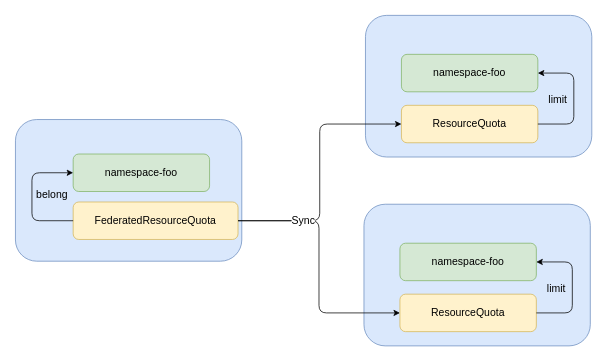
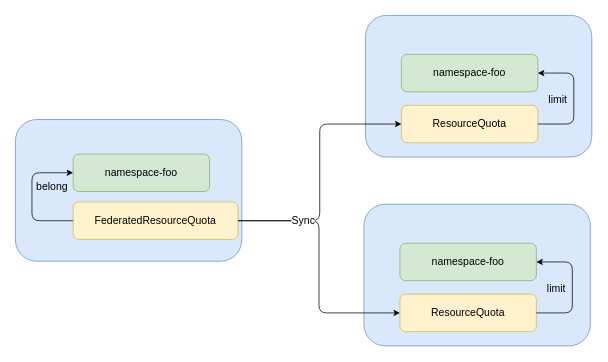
- <mxCell id="6" value="&lt;font style=&quot;font-size: 14px&quot;&gt;belong&lt;/font&gt;" style="text;html=1;strokeColor=none;fillColor=none;align=center;verticalAlign=middle;whiteSpace=wrap;rounded=0;" vertex="1" parent="1"><mxGeometry x="49" y="249" width="40" height="20" as="geometry" /></mxCell>
+ <mxCell id="6" value="&lt;font style=&quot;font-size: 14px&quot;&gt;belong&lt;/font&gt;" style="text;html=1;strokeColor=none;fillColor=none;align=center;verticalAlign=middle;whiteSpace=wrap;rounded=0;" vertex="1" parent="1"><mxGeometry x="49" y="239" width="40" height="20" as="geometry" /></mxCell>
